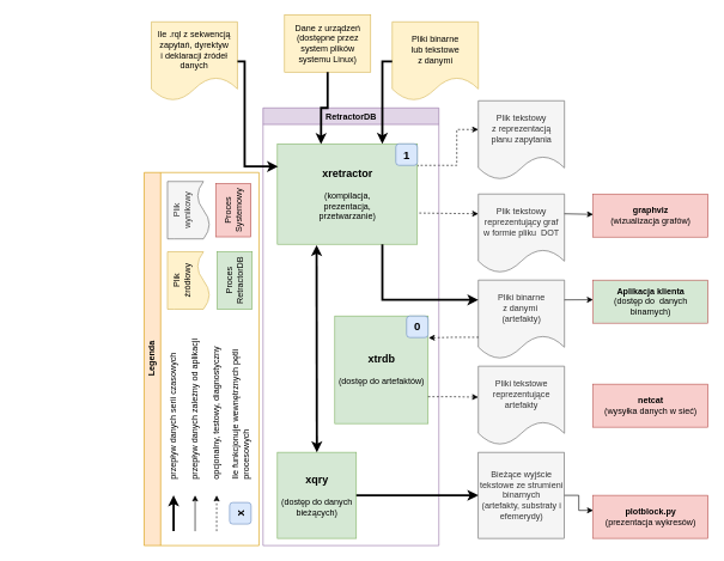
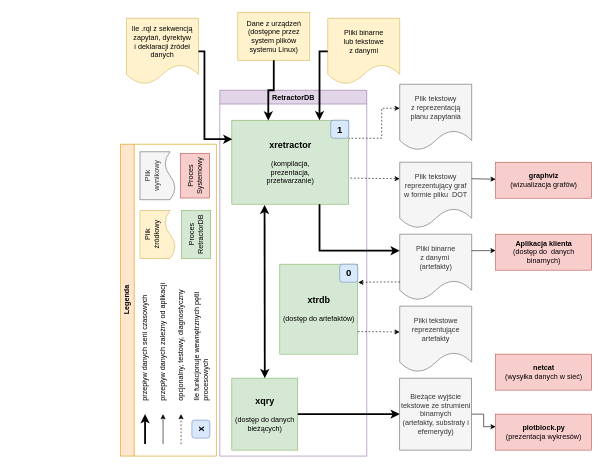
- <mxCell id="27" value="&lt;div&gt;&lt;b&gt;Aplikacja klienta&lt;/b&gt;&lt;/div&gt;&lt;div&gt;(dostęp do&amp;nbsp; danych&lt;div&gt;binarnych)&lt;/div&gt;&lt;/div&gt;" style="rounded=0;whiteSpace=wrap;html=1;fillColor=#d5e8d4;strokeColor=#b85450;" parent="1" vertex="1"><mxGeometry x="825.62" y="390" width="160" height="60" as="geometry" /></mxCell>
+ <mxCell id="27" value="&lt;div&gt;&lt;b&gt;Aplikacja klienta&lt;/b&gt;&lt;/div&gt;&lt;div&gt;(dostęp do&amp;nbsp; danych&lt;div&gt;binarnych)&lt;/div&gt;&lt;/div&gt;" style="rounded=0;whiteSpace=wrap;html=1;fillColor=#f8cecc;strokeColor=#b85450;" parent="1" vertex="1"><mxGeometry x="825.62" y="390" width="160" height="60" as="geometry" /></mxCell>
- <mxCell id="10" value="&lt;b&gt;netcat&lt;/b&gt;&lt;div&gt;(wysyłka danych w sieć)&lt;/div&gt;" style="rounded=0;whiteSpace=wrap;html=1;fillColor=#f8cecc;strokeColor=#b85450;" parent="1" vertex="1"><mxGeometry x="825.62" y="535" width="160" height="60" as="geometry" /></mxCell>
+ <mxCell id="10" value="&lt;b&gt;netcat&lt;/b&gt;&lt;div&gt;(wysyłka danych w sieć)&lt;/div&gt;" style="rounded=0;whiteSpace=wrap;html=1;fillColor=#f8cecc;strokeColor=#b85450;" parent="1" vertex="1"><mxGeometry x="825.62" y="590" width="160" height="60" as="geometry" /></mxCell>
